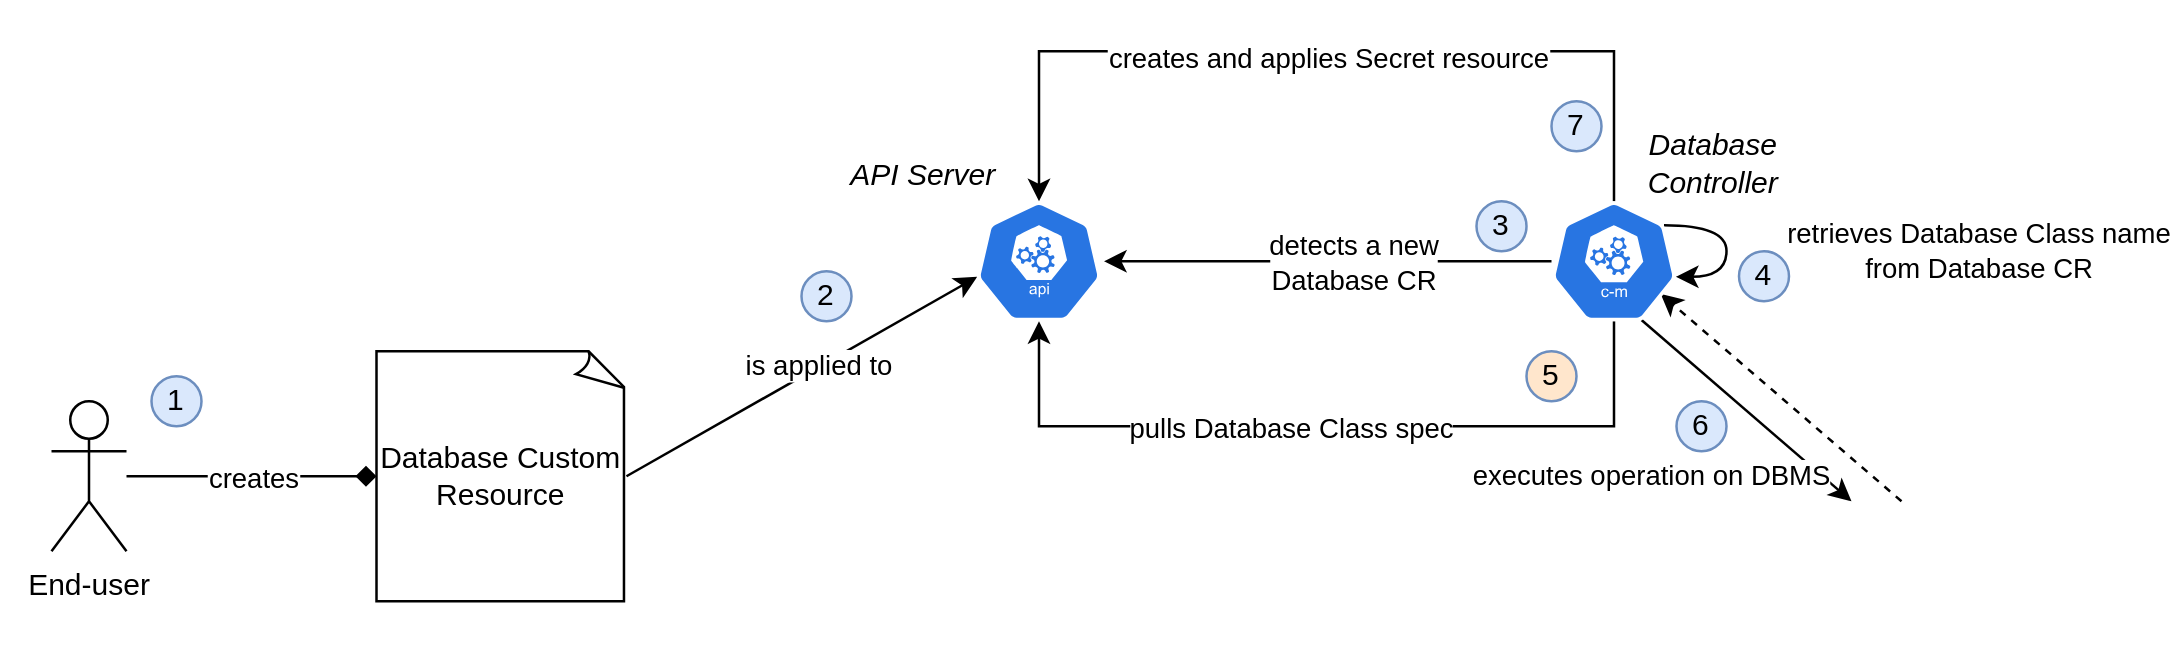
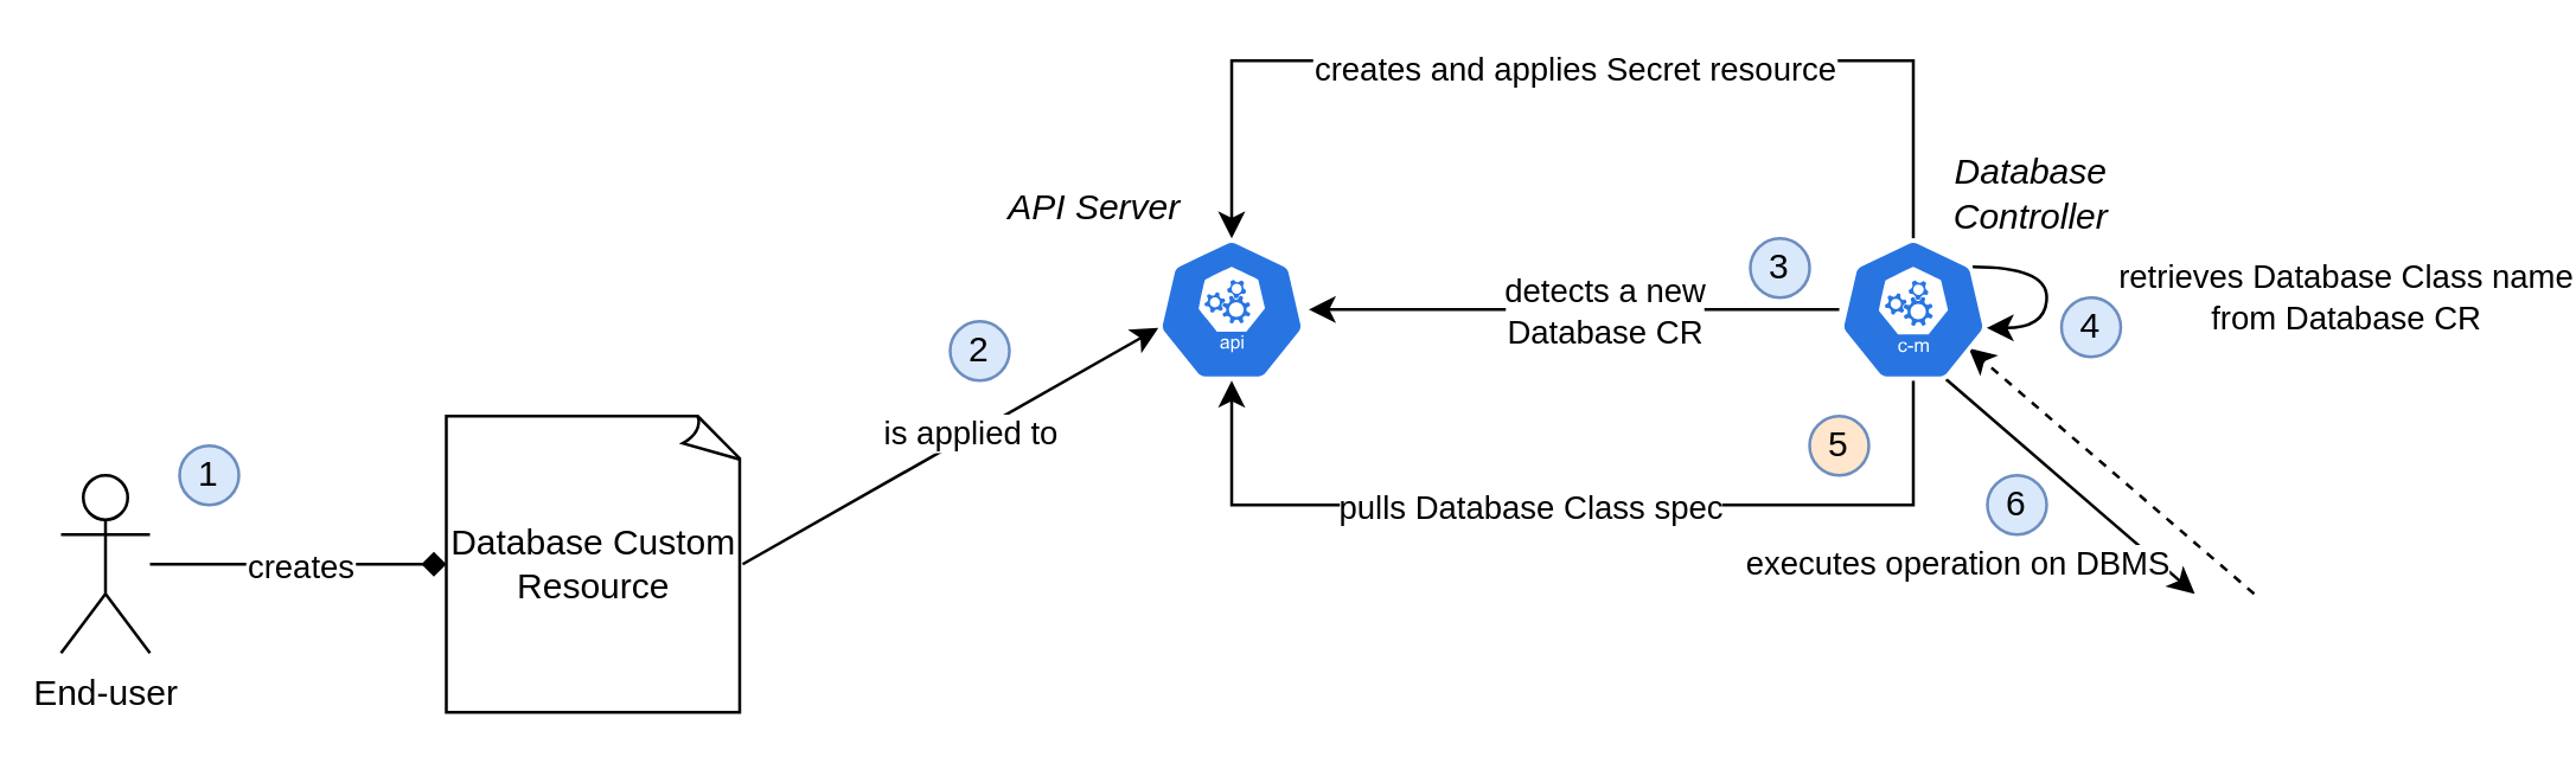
- <mxCell id="30" value="7" style="ellipse;whiteSpace=wrap;html=1;aspect=fixed;fillColor=#dae8fc;strokeColor=#6c8ebf;" vertex="1" parent="1"><mxGeometry x="620" y="40" width="20" height="20" as="geometry" /></mxCell>
